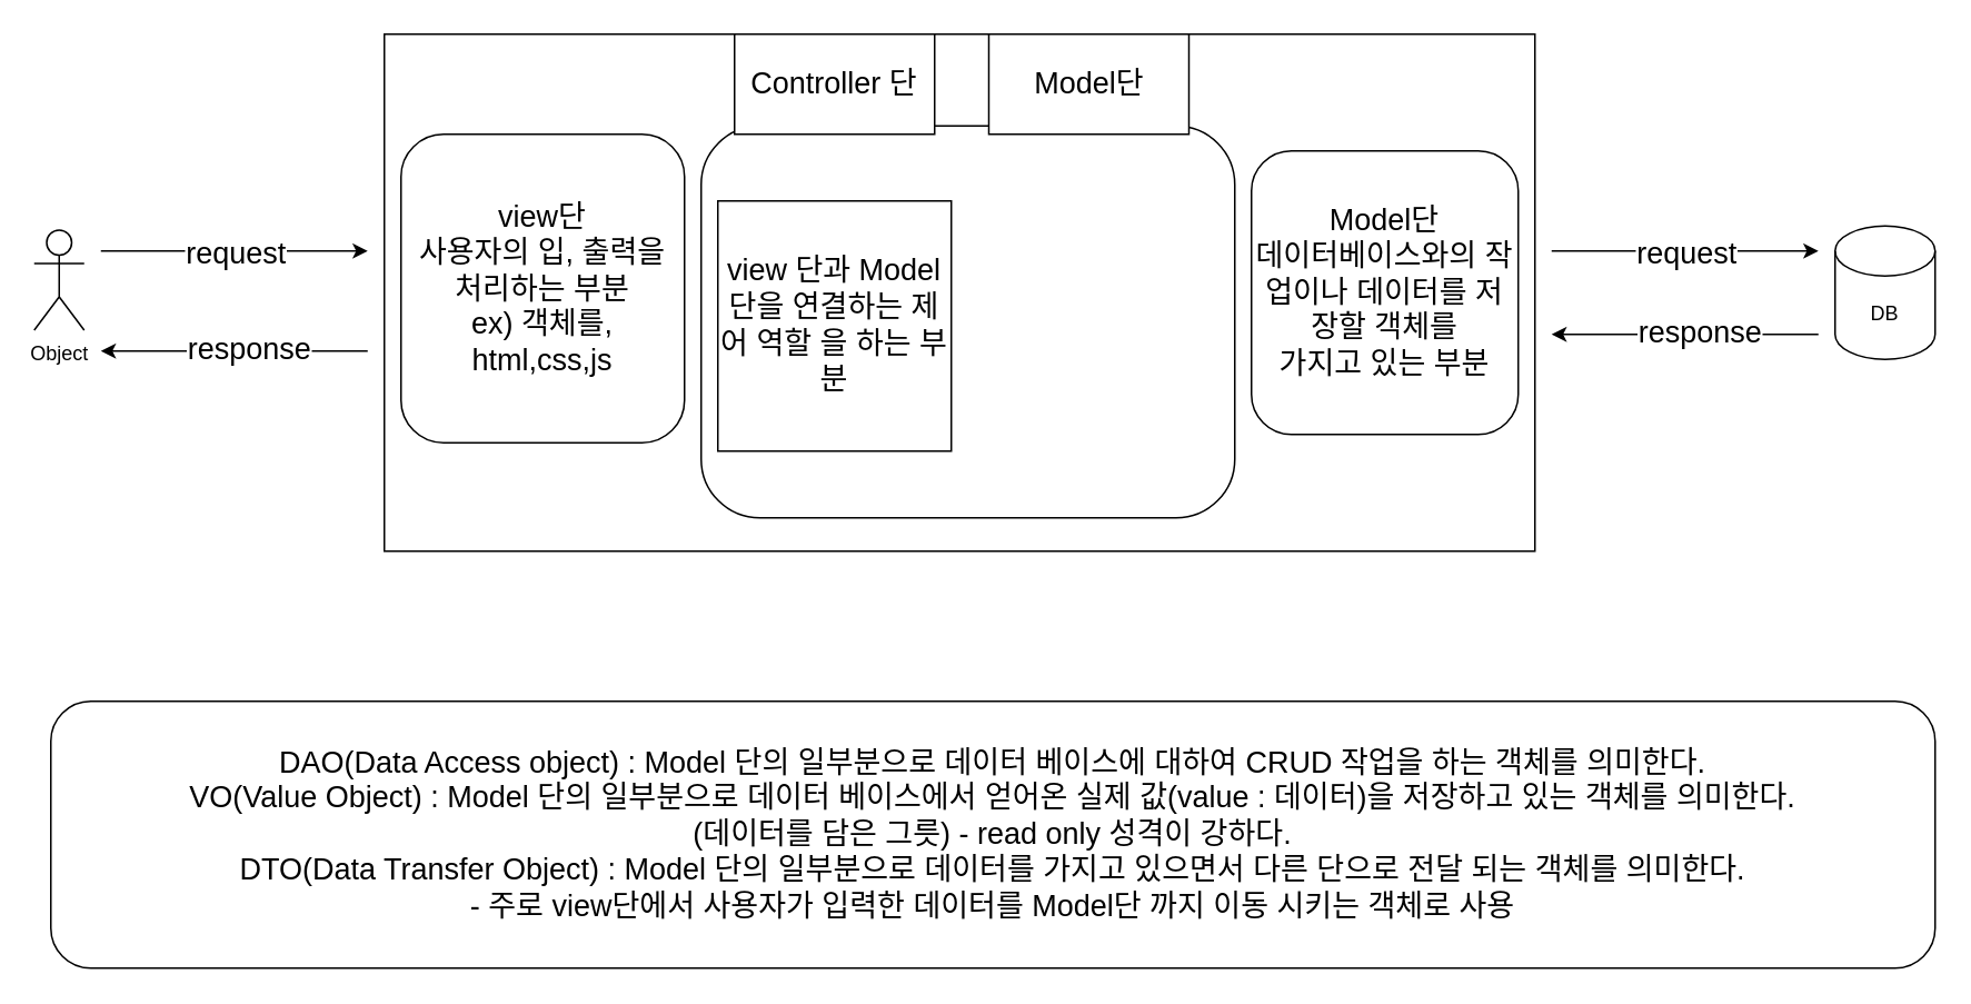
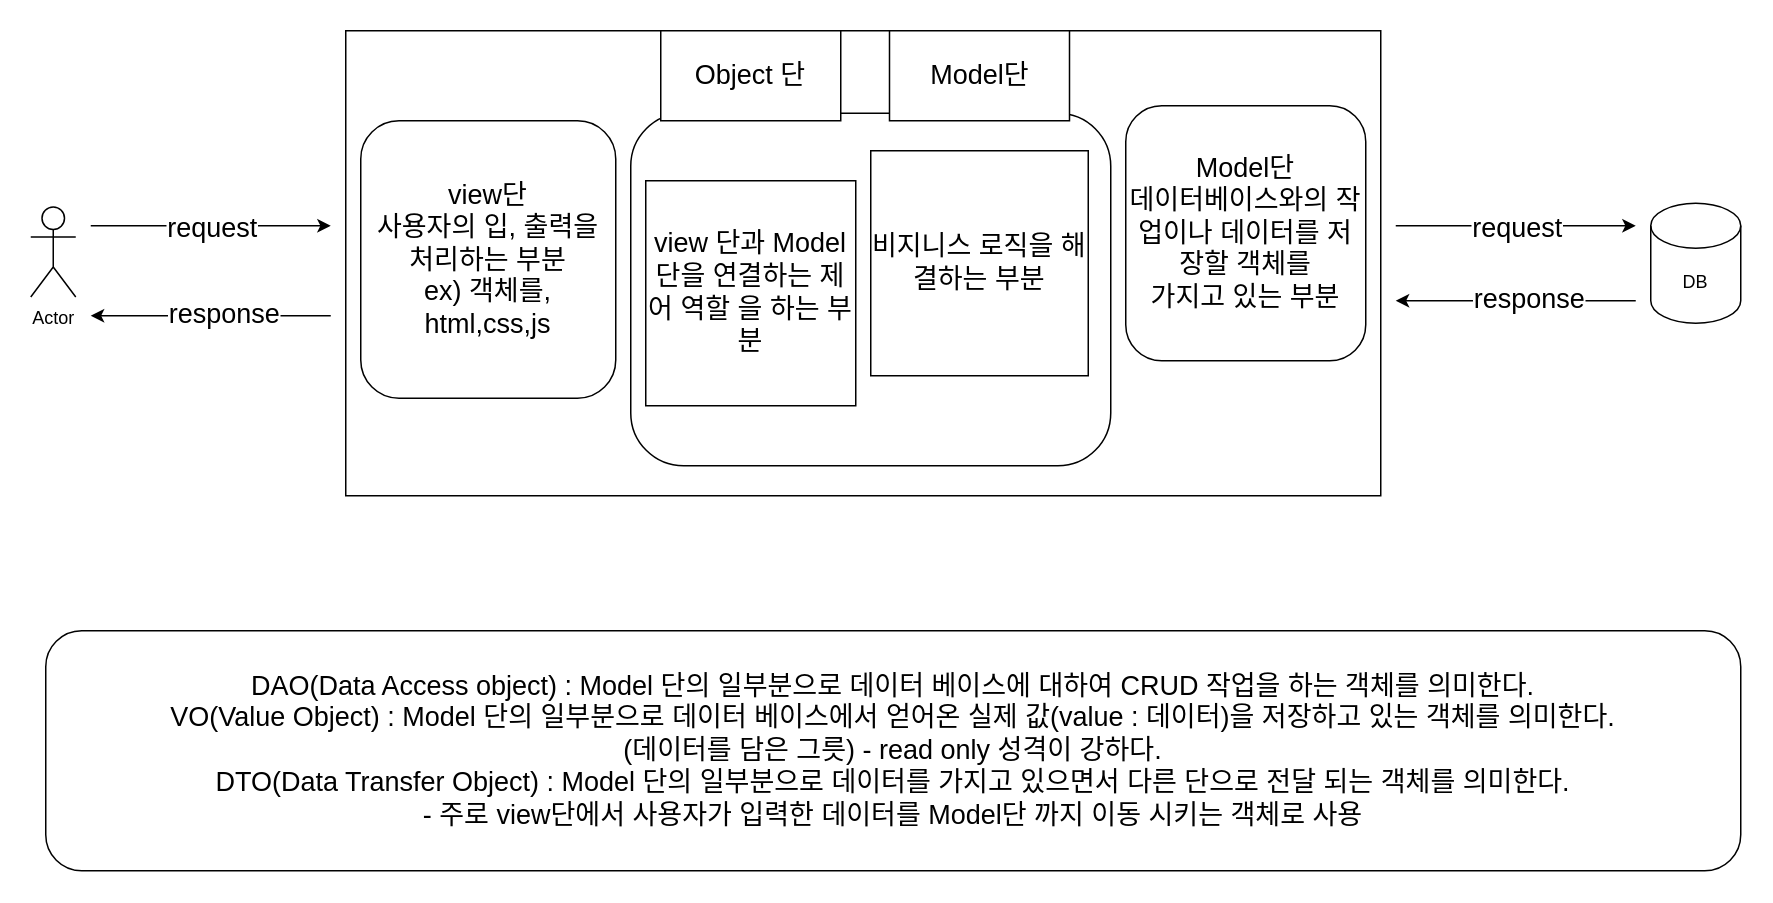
- <mxCell id="18" value="Controller 단" style="rounded=0;whiteSpace=wrap;html=1;fontSize=18;" vertex="1" parent="1"><mxGeometry x="440" y="20" width="120" height="60" as="geometry" /></mxCell>
+ <mxCell id="18" value="Object 단" style="rounded=0;whiteSpace=wrap;html=1;fontSize=18;" vertex="1" parent="1"><mxGeometry x="440" y="20" width="120" height="60" as="geometry" /></mxCell>
+ <mxCell id="17" value="비지니스 로직을 해결하는 부분" style="rounded=0;whiteSpace=wrap;html=1;fontSize=18;" vertex="1" parent="1"><mxGeometry x="580" y="100" width="145" height="150" as="geometry" /></mxCell>
- <mxCell id="20" value="Model단&lt;br&gt;데이터베이스와의 작업이나 데이터를 저장할 객체를&lt;br&gt;가지고 있는 부분" style="rounded=1;whiteSpace=wrap;html=1;fontSize=18;" vertex="1" parent="1"><mxGeometry x="750" y="90" width="160" height="170" as="geometry" /></mxCell>
+ <mxCell id="20" value="Model단&lt;br&gt;데이터베이스와의 작업이나 데이터를 저장할 객체를&lt;br&gt;가지고 있는 부분" style="rounded=1;whiteSpace=wrap;html=1;fontSize=18;" vertex="1" parent="1"><mxGeometry x="750" y="70" width="160" height="170" as="geometry" /></mxCell>
- <mxCell id="2" value="Object" style="shape=umlActor;verticalLabelPosition=bottom;verticalAlign=top;html=1;outlineConnect=0;" vertex="1" parent="1"><mxGeometry x="20" y="137.5" width="30" height="60" as="geometry" /></mxCell>
+ <mxCell id="2" value="Actor" style="shape=umlActor;verticalLabelPosition=bottom;verticalAlign=top;html=1;outlineConnect=0;" vertex="1" parent="1"><mxGeometry x="20" y="137.5" width="30" height="60" as="geometry" /></mxCell>
